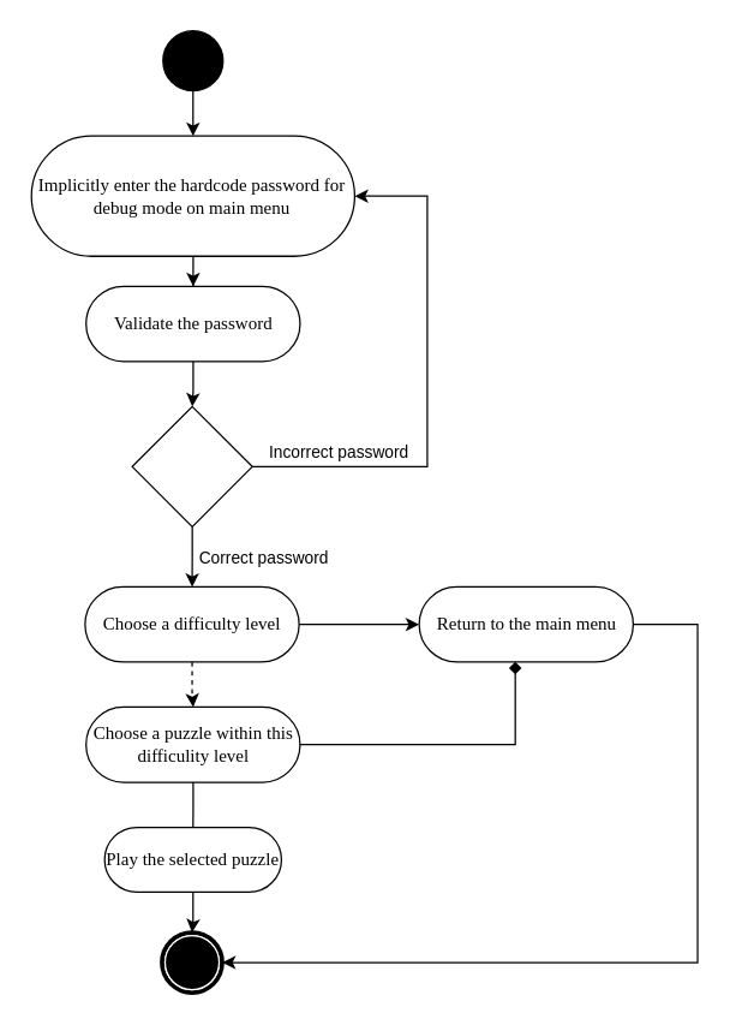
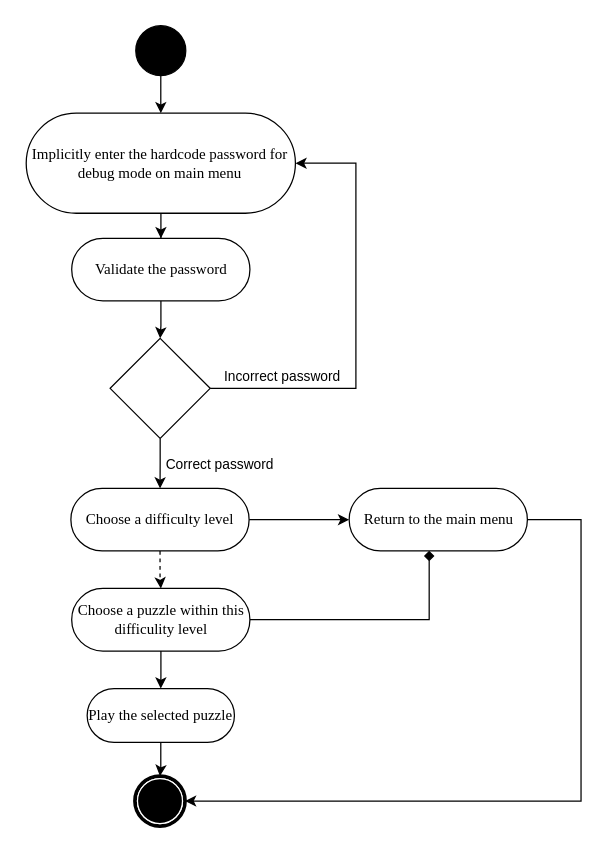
- <mxCell id="17" value="" style="edgeStyle=orthogonalEdgeStyle;rounded=0;orthogonalLoop=1;jettySize=auto;html=1;endArrow=none;" parent="1" source="19" target="8" edge="1"><mxGeometry relative="1" as="geometry" /></mxCell>
+ <mxCell id="17" value="" style="edgeStyle=orthogonalEdgeStyle;rounded=0;orthogonalLoop=1;jettySize=auto;html=1;" parent="1" source="19" target="8" edge="1"><mxGeometry relative="1" as="geometry" /></mxCell>
